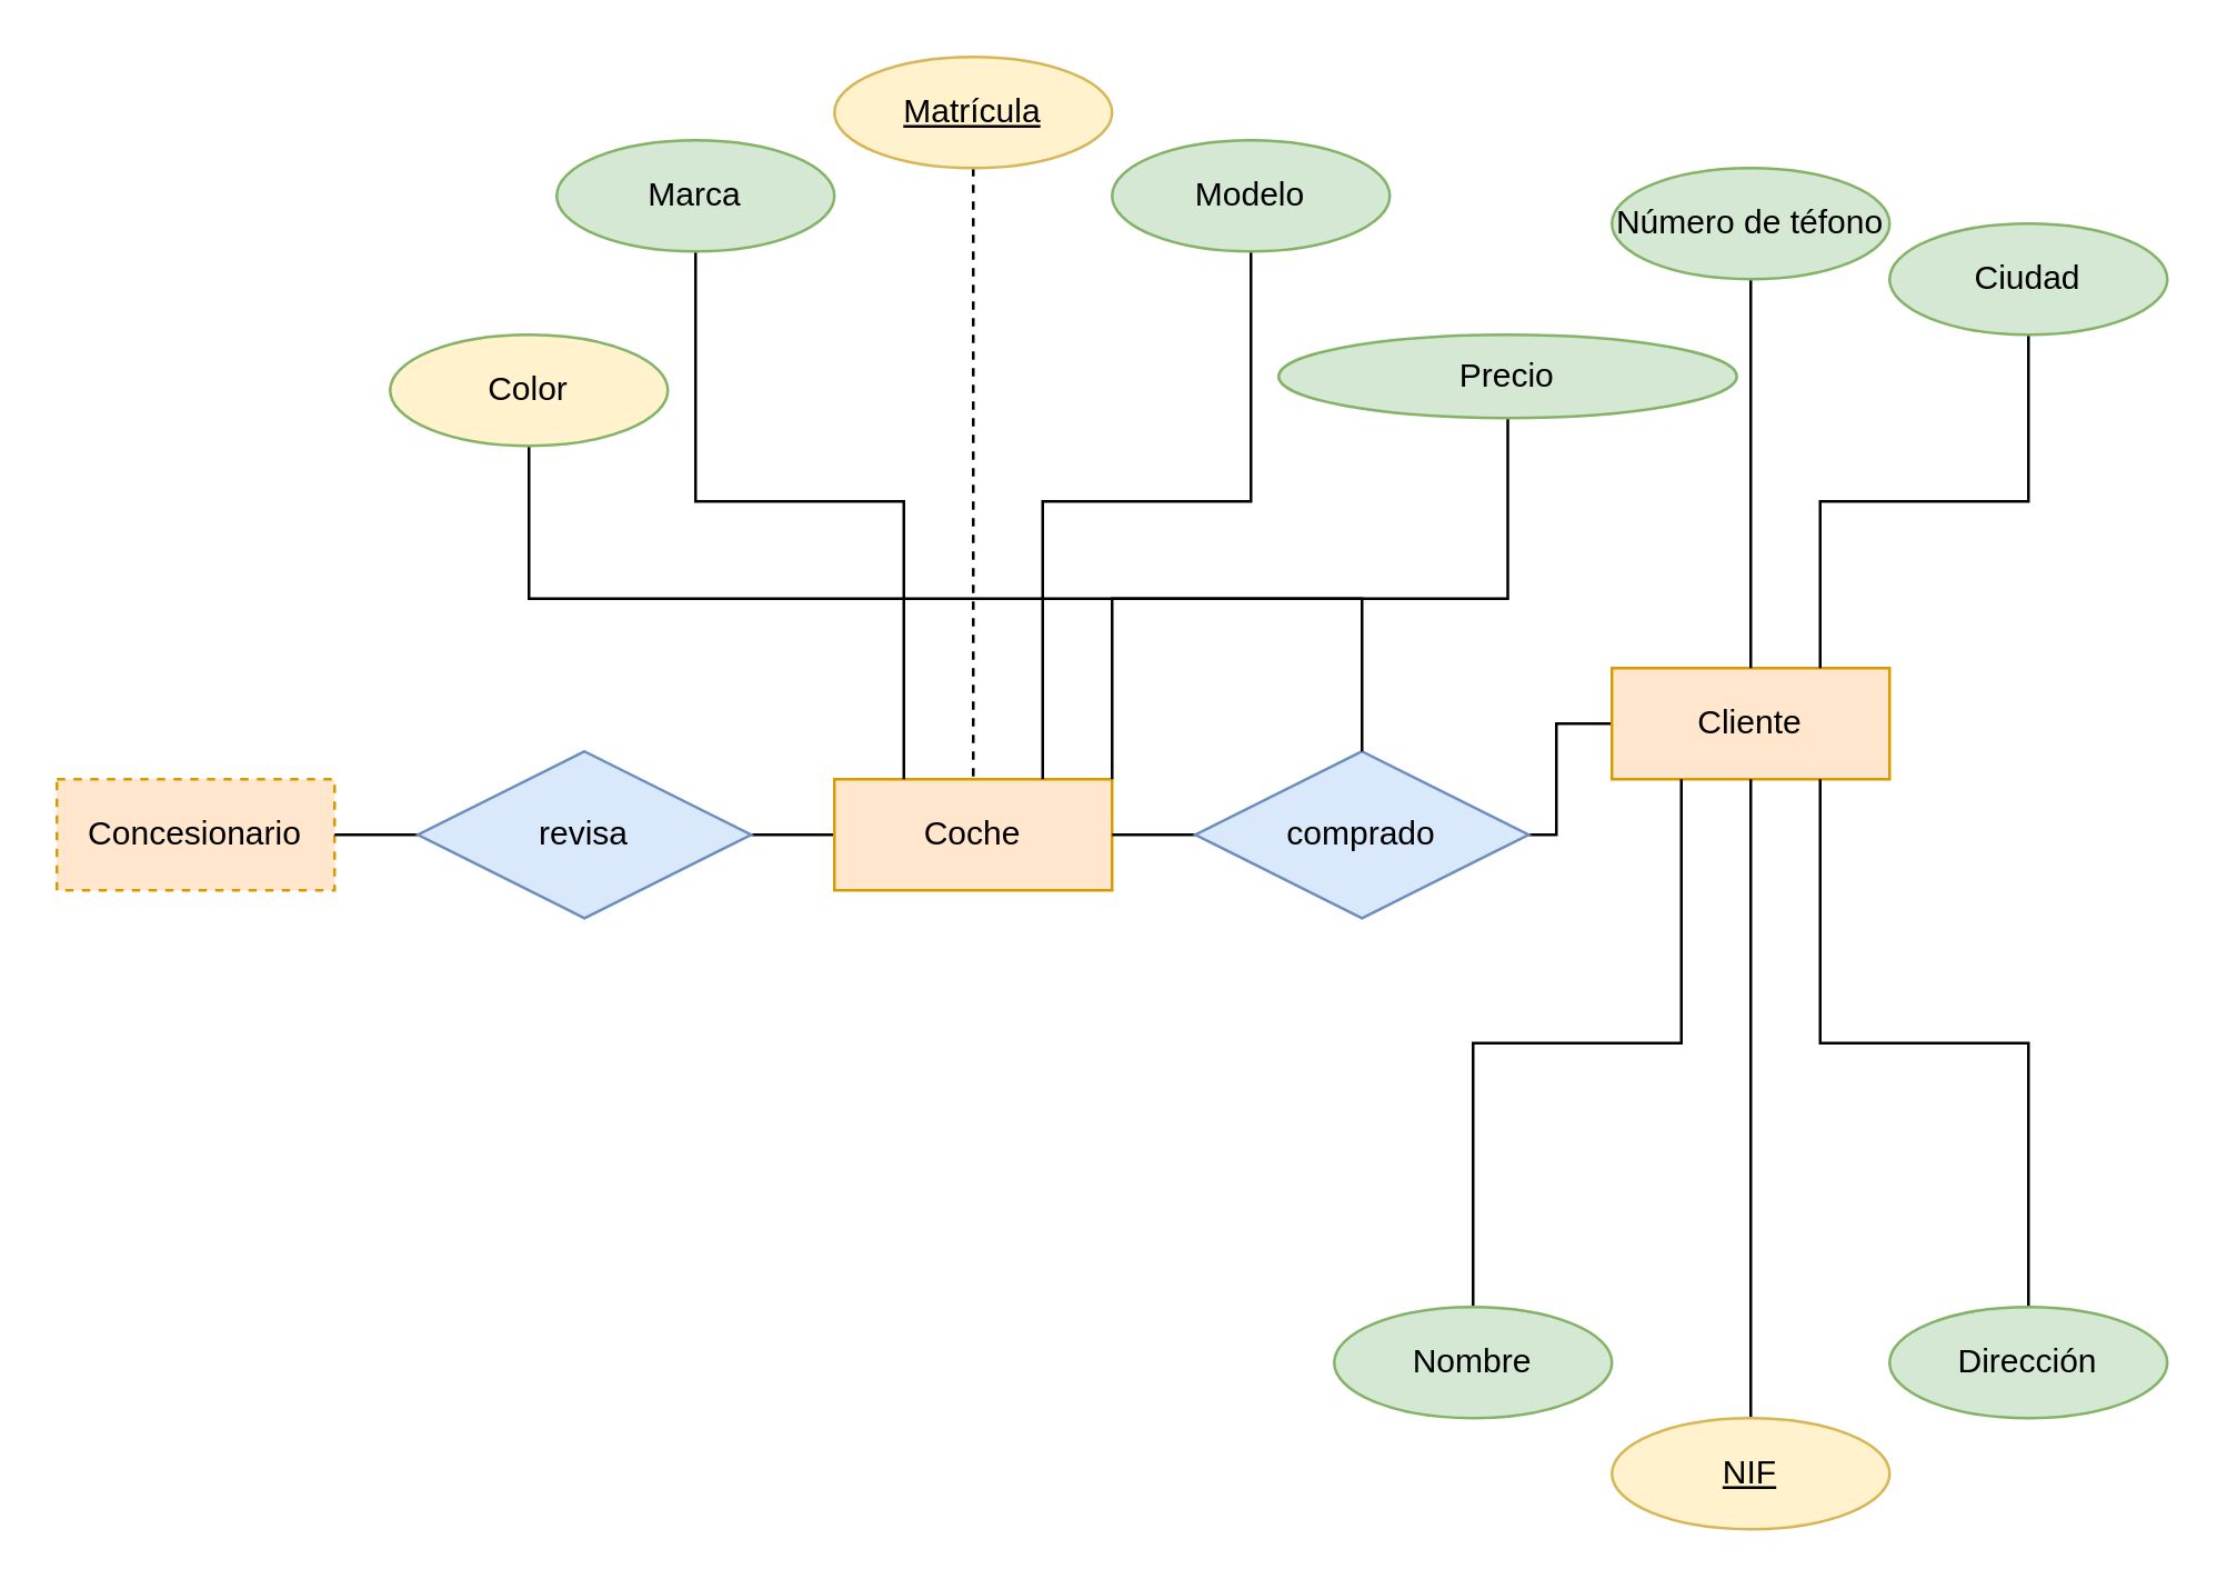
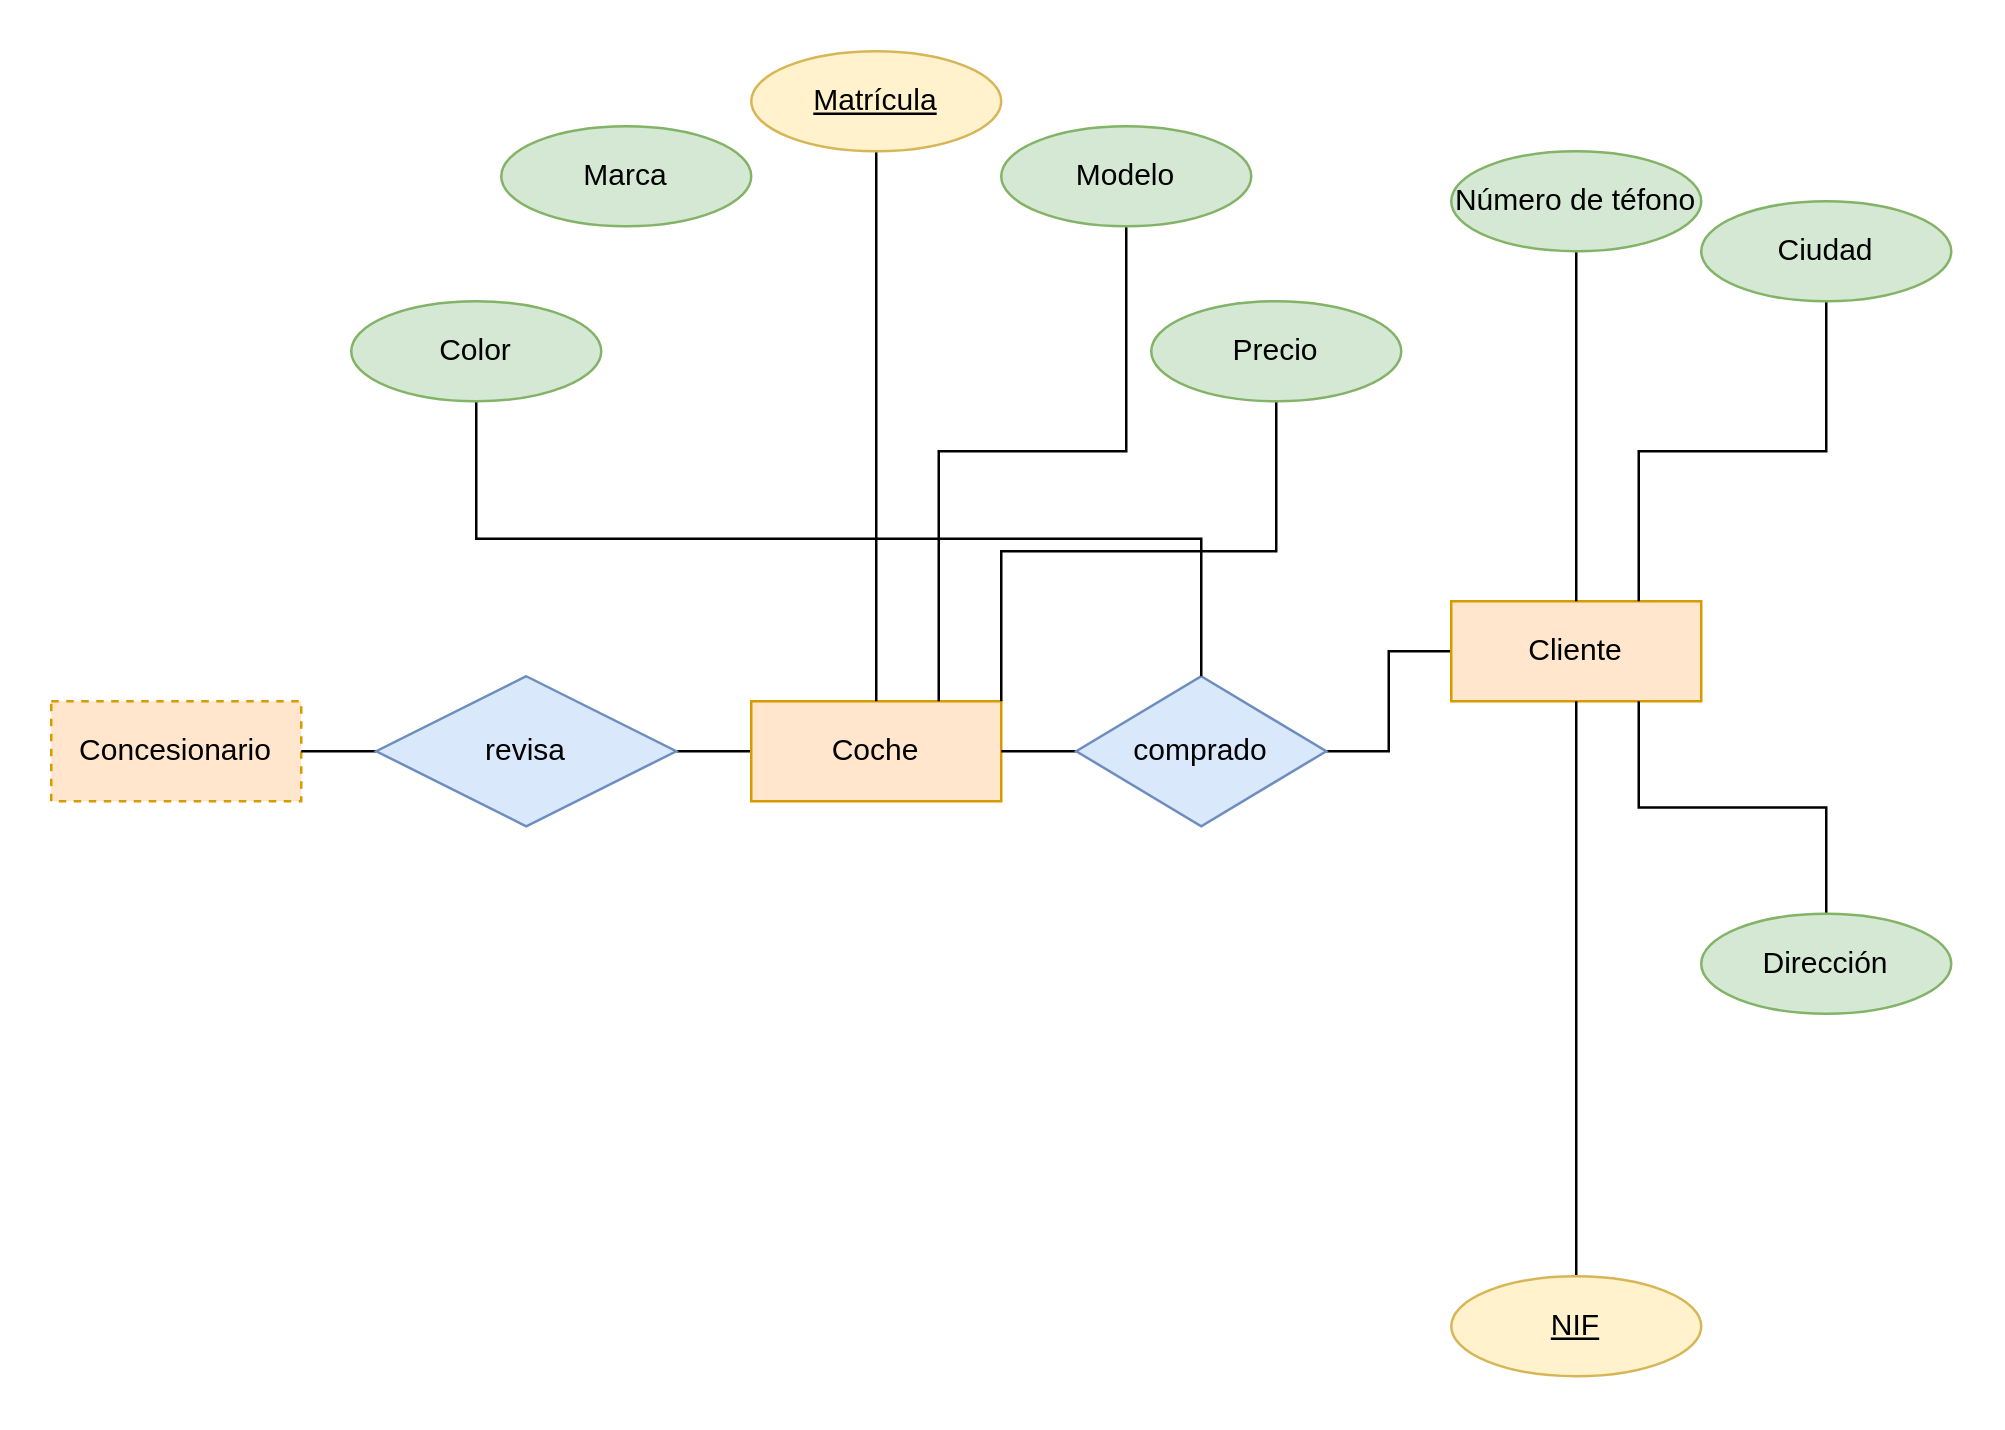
- <mxCell id="20" value="Precio" style="ellipse;whiteSpace=wrap;html=1;align=center;fillColor=#d5e8d4;strokeColor=#82b366;" parent="1" vertex="1"><mxGeometry x="460" y="120" width="165" height="30" as="geometry" /></mxCell>
+ <mxCell id="20" value="Precio" style="ellipse;whiteSpace=wrap;html=1;align=center;fillColor=#d5e8d4;strokeColor=#82b366;" parent="1" vertex="1"><mxGeometry x="460" y="120" width="100" height="40" as="geometry" /></mxCell>
- <mxCell id="11" style="edgeStyle=orthogonalEdgeStyle;rounded=0;orthogonalLoop=1;jettySize=auto;html=1;endArrow=none;endFill=0;dashed=1;" parent="1" source="12" target="4" edge="1"><mxGeometry relative="1" as="geometry" /></mxCell>
+ <mxCell id="11" style="edgeStyle=orthogonalEdgeStyle;rounded=0;orthogonalLoop=1;jettySize=auto;html=1;endArrow=none;endFill=0;" parent="1" source="12" target="4" edge="1"><mxGeometry relative="1" as="geometry" /></mxCell>
- <mxCell id="18" value="Color" style="ellipse;whiteSpace=wrap;html=1;align=center;fillColor=#fff2cc;strokeColor=#82b366;" parent="1" vertex="1"><mxGeometry x="140" y="120" width="100" height="40" as="geometry" /></mxCell>
+ <mxCell id="18" value="Color" style="ellipse;whiteSpace=wrap;html=1;align=center;fillColor=#d5e8d4;strokeColor=#82b366;" parent="1" vertex="1"><mxGeometry x="140" y="120" width="100" height="40" as="geometry" /></mxCell>
- <mxCell id="13" style="edgeStyle=orthogonalEdgeStyle;rounded=0;orthogonalLoop=1;jettySize=auto;html=1;exitX=0.5;exitY=1;exitDx=0;exitDy=0;entryX=0.25;entryY=0;entryDx=0;entryDy=0;endArrow=none;endFill=0;" parent="1" source="14" target="4" edge="1"><mxGeometry relative="1" as="geometry"><Array as="points"><mxPoint x="250" y="180" /><mxPoint x="325" y="180" /></Array></mxGeometry></mxCell>
- <mxCell id="10" value="comprado" style="shape=rhombus;perimeter=rhombusPerimeter;whiteSpace=wrap;html=1;align=center;fillColor=#dae8fc;strokeColor=#6c8ebf;" parent="1" vertex="1"><mxGeometry x="430" y="270" width="120" height="60" as="geometry" /></mxCell>
+ <mxCell id="10" value="comprado" style="shape=rhombus;perimeter=rhombusPerimeter;whiteSpace=wrap;html=1;align=center;fillColor=#dae8fc;strokeColor=#6c8ebf;" parent="1" vertex="1"><mxGeometry x="430" y="270" width="100" height="60" as="geometry" /></mxCell>
- <mxCell id="23" style="edgeStyle=orthogonalEdgeStyle;rounded=0;orthogonalLoop=1;jettySize=auto;html=1;entryX=0.25;entryY=1;entryDx=0;entryDy=0;endArrow=none;endFill=0;" parent="1" source="24" target="8" edge="1"><mxGeometry relative="1" as="geometry" /></mxCell>
- <mxCell id="24" value="Nombre" style="ellipse;whiteSpace=wrap;html=1;align=center;fillColor=#d5e8d4;strokeColor=#82b366;" parent="1" vertex="1"><mxGeometry x="480" y="470" width="100" height="40" as="geometry" /></mxCell>
- <mxCell id="26" value="Dirección" style="ellipse;whiteSpace=wrap;html=1;align=center;fillColor=#d5e8d4;strokeColor=#82b366;" parent="1" vertex="1"><mxGeometry x="680" y="470" width="100" height="40" as="geometry" /></mxCell>
+ <mxCell id="26" value="Dirección" style="ellipse;whiteSpace=wrap;html=1;align=center;fillColor=#d5e8d4;strokeColor=#82b366;" parent="1" vertex="1"><mxGeometry x="680" y="365" width="100" height="40" as="geometry" /></mxCell>
